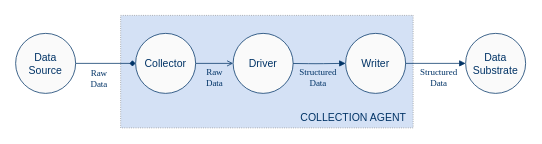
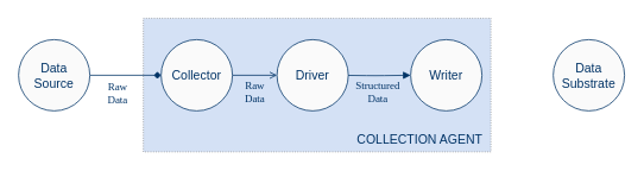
- <mxCell id="13" value="&lt;span style=&quot;&quot;&gt;Structured&lt;br&gt;Data&lt;/span&gt;" style="edgeStyle=orthogonalEdgeStyle;rounded=1;orthogonalLoop=1;jettySize=auto;html=1;fontFamily=Tahoma;endArrow=block;fontSize=12;fontColor=#003366;verticalAlign=bottom;strokeColor=#003366;startFill=0;startArrow=none;startSize=8;labelBackgroundColor=none;entryX=0;entryY=0.5;entryDx=0;entryDy=0;exitX=1;exitY=0.5;exitDx=0;exitDy=0;" parent="1" source="10" target="12" edge="1"><mxGeometry x="0.091" y="-36" relative="1" as="geometry"><mxPoint as="offset" /><mxPoint x="555" y="84" as="sourcePoint" /><mxPoint x="650" y="83.58" as="targetPoint" /></mxGeometry></mxCell>
